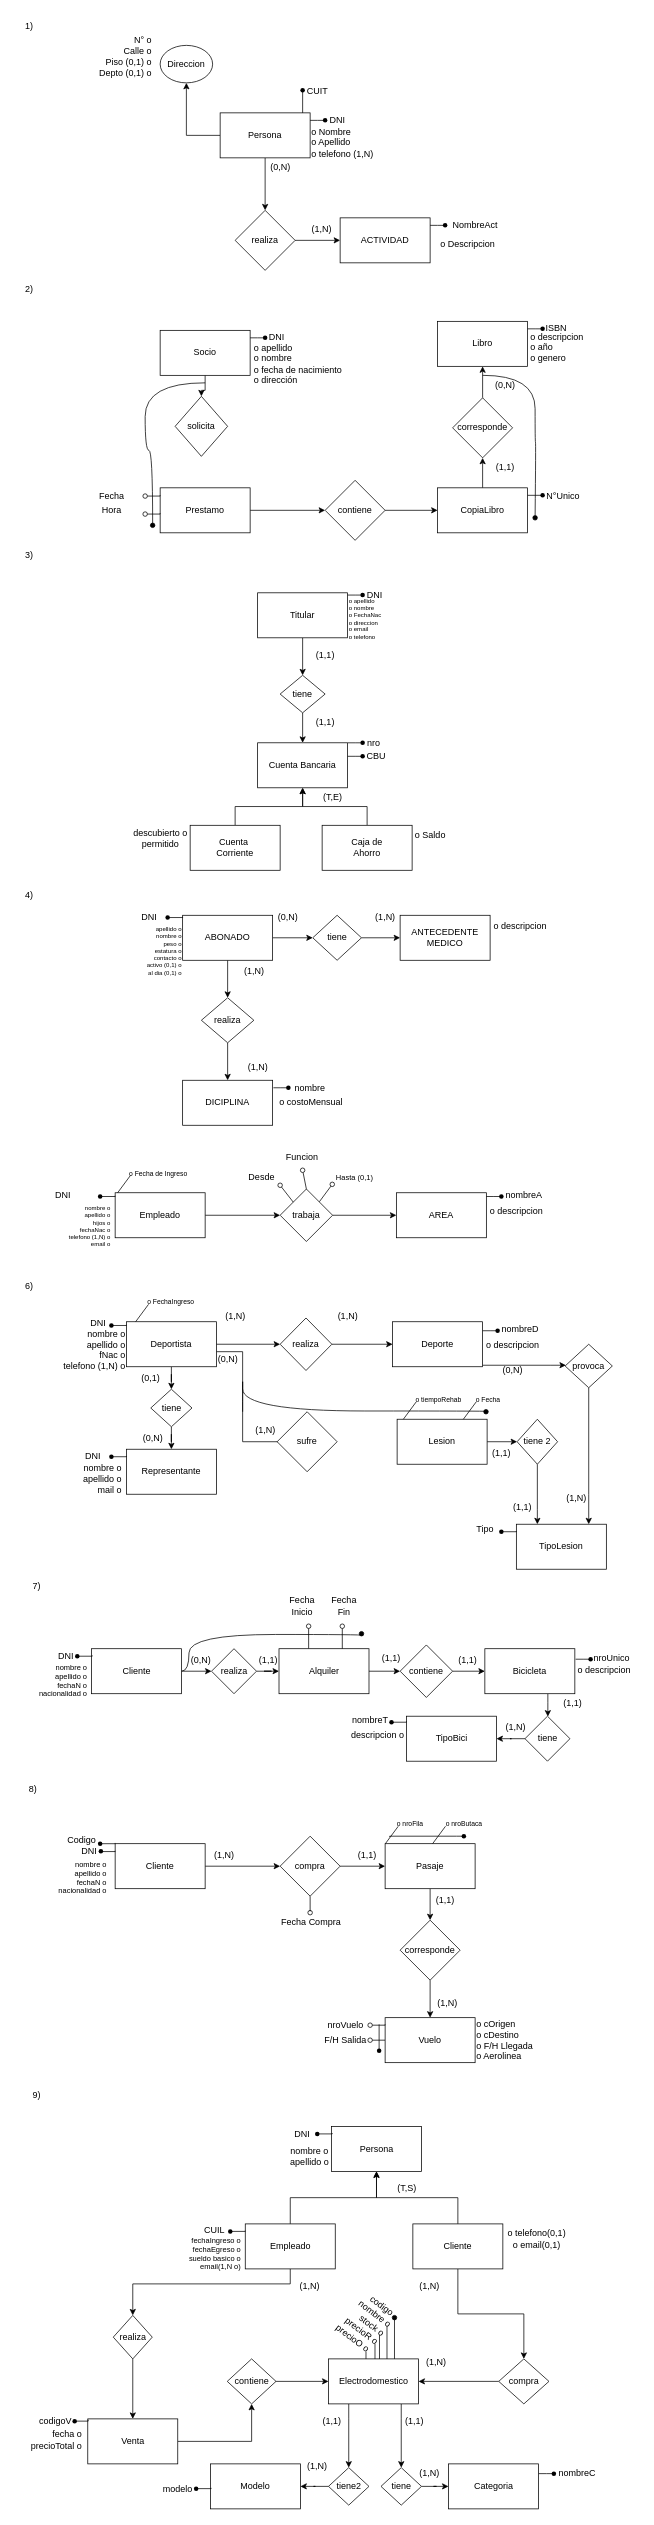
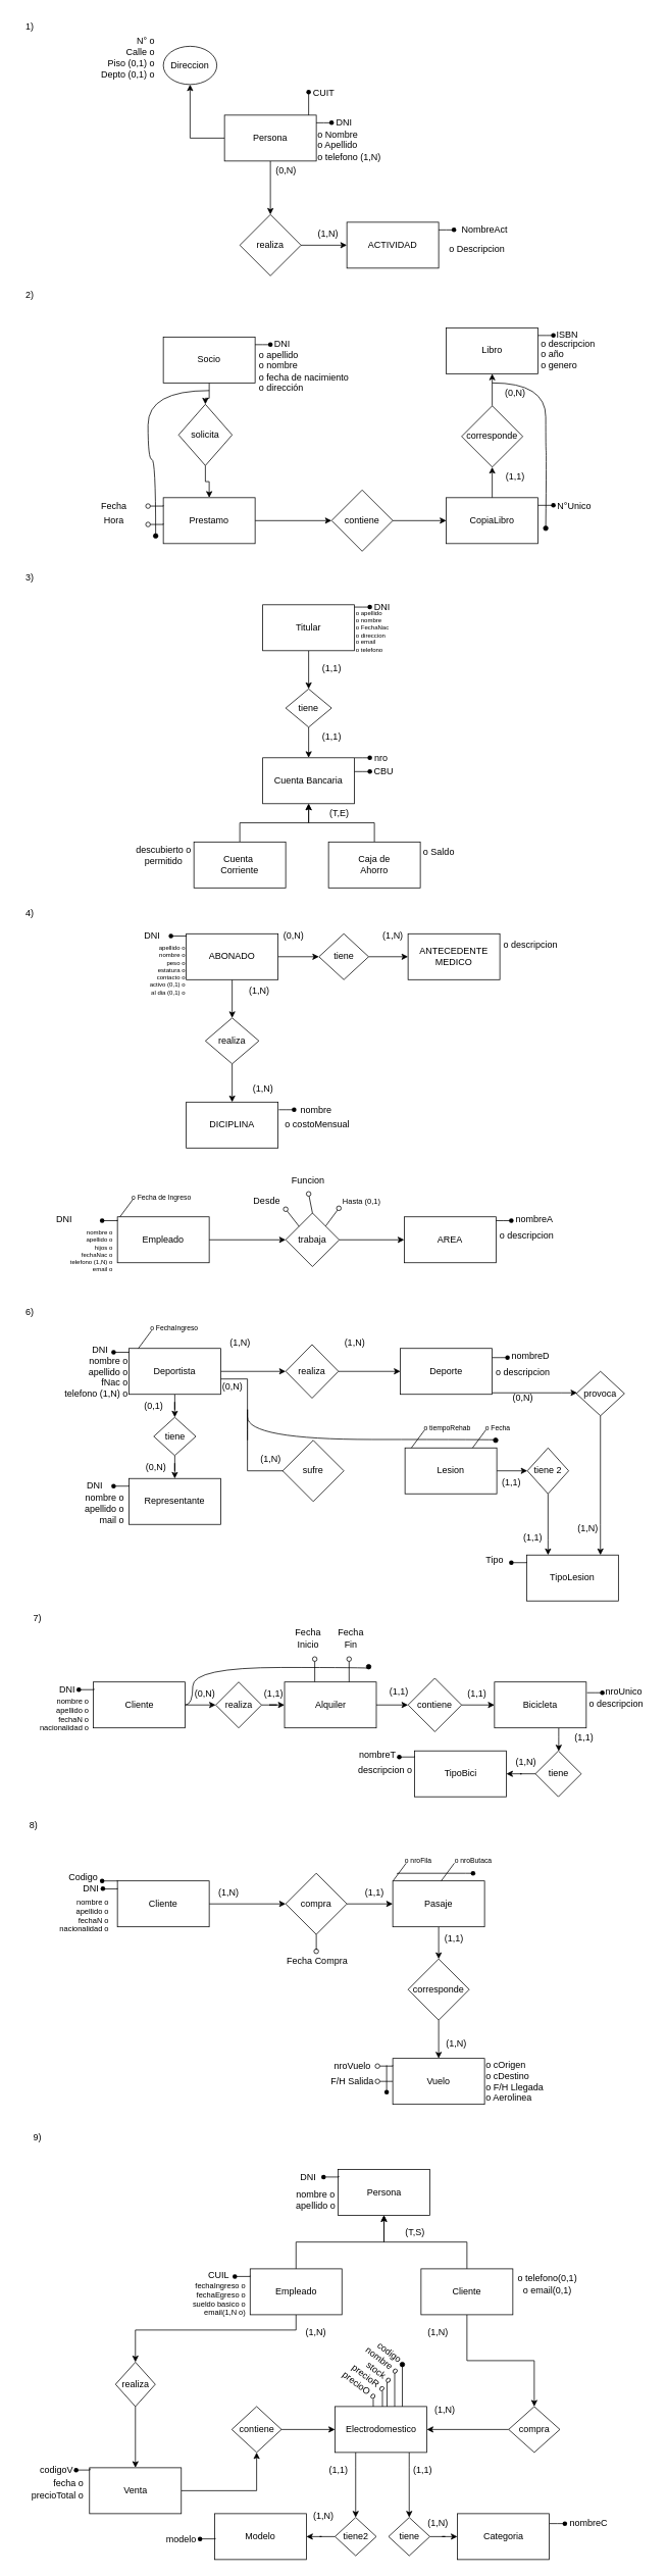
+ <mxCell id="37" value="" style="edgeStyle=orthogonalEdgeStyle;rounded=0;orthogonalLoop=1;jettySize=auto;html=1;" edge="1" parent="1" source="38" target="32"><mxGeometry relative="1" as="geometry" /></mxCell>
- <mxCell id="55" value="3)" style="text;html=1;align=center;verticalAlign=middle;resizable=0;points=[];autosize=1;strokeColor=none;fillColor=none;" vertex="1" parent="1"><mxGeometry x="23" y="725" width="30" height="30" as="geometry" /></mxCell>
+ <mxCell id="55" value="3)" style="text;html=1;align=center;verticalAlign=middle;resizable=0;points=[];autosize=1;strokeColor=none;fillColor=none;" vertex="1" parent="1"><mxGeometry y="740" width="30" height="30" as="geometry" x="23" /></mxCell>
